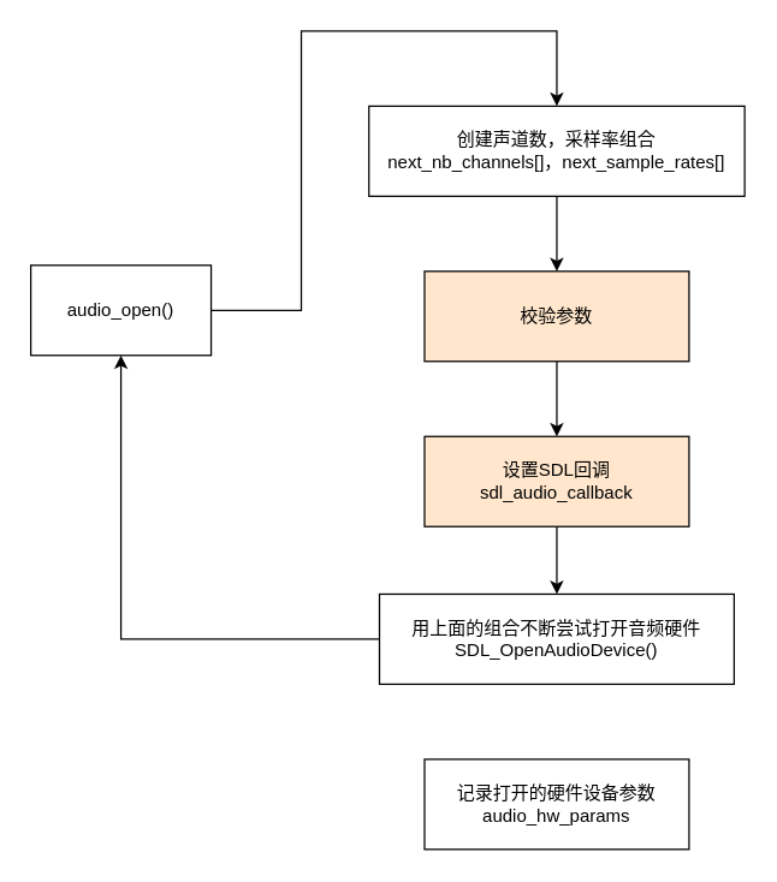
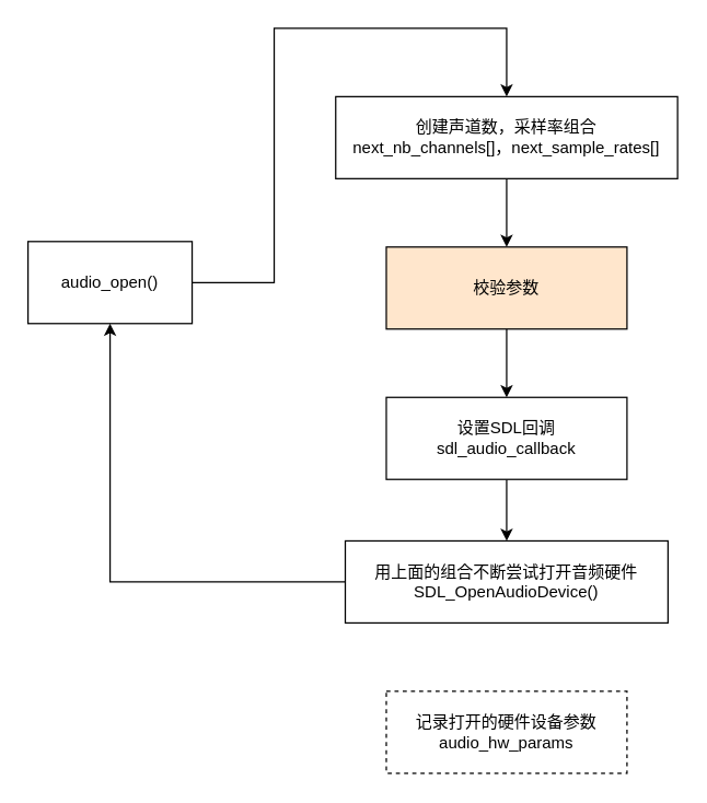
- <mxCell id="8" value="设置SDL回调&lt;br&gt;sdl_audio_callback" style="rounded=0;whiteSpace=wrap;html=1;fillColor=#ffe6cc;" parent="1" vertex="1"><mxGeometry x="282" y="290" width="176" height="60" as="geometry" /></mxCell>
+ <mxCell id="8" value="设置SDL回调&lt;br&gt;sdl_audio_callback" style="rounded=0;whiteSpace=wrap;html=1;" parent="1" vertex="1"><mxGeometry x="282" y="290" width="176" height="60" as="geometry" /></mxCell>
- <mxCell id="11" value="记录打开的硬件设备参数&lt;br&gt;audio_hw_params" style="rounded=0;whiteSpace=wrap;html=1;" parent="1" vertex="1"><mxGeometry x="282" y="505" width="176" height="60" as="geometry" /></mxCell>
+ <mxCell id="11" value="记录打开的硬件设备参数&lt;br&gt;audio_hw_params" style="rounded=0;whiteSpace=wrap;html=1;dashed=1;" parent="1" vertex="1"><mxGeometry x="282" y="505" width="176" height="60" as="geometry" /></mxCell>
